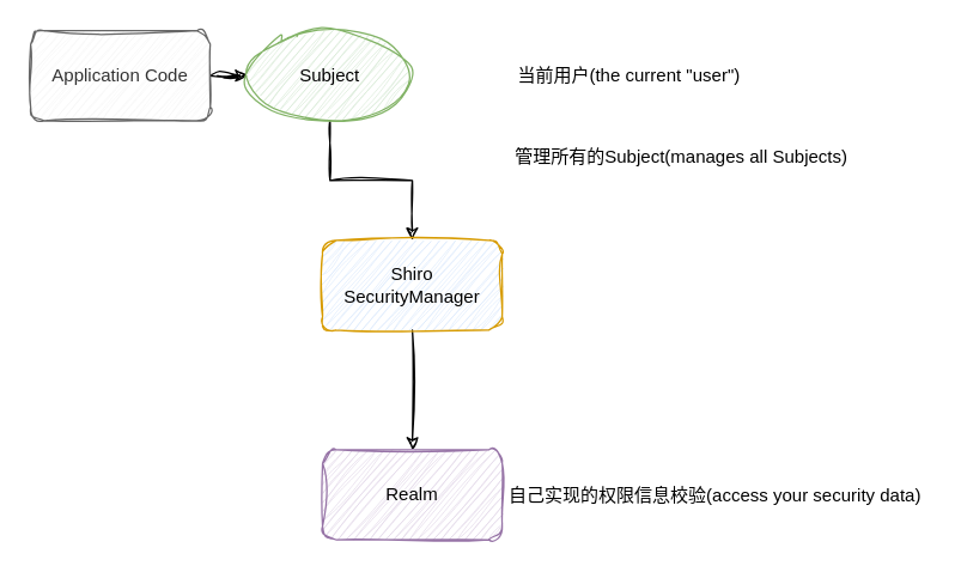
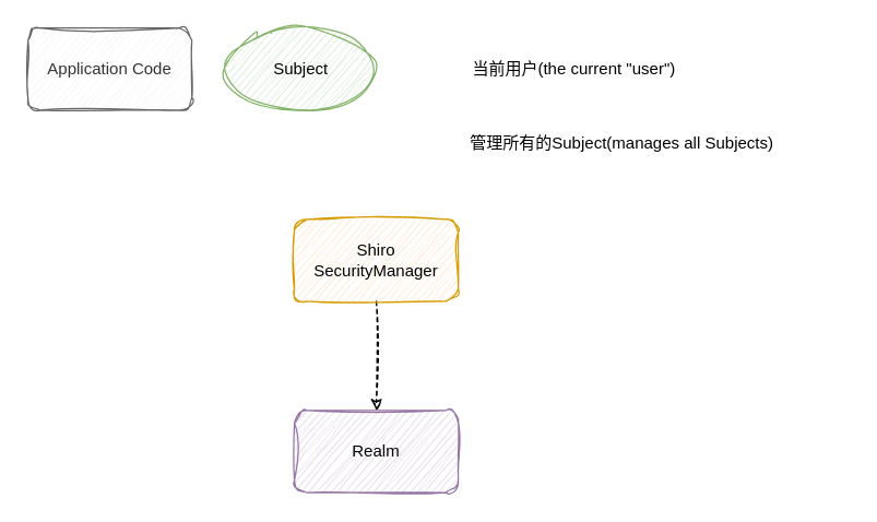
- <mxCell id="2" value="" style="edgeStyle=orthogonalEdgeStyle;rounded=0;orthogonalLoop=1;jettySize=auto;html=1;sketch=1;curveFitting=1;jiggle=2;" edge="1" parent="1" source="3" target="5"><mxGeometry relative="1" as="geometry" /></mxCell>
- <mxCell id="4" value="" style="edgeStyle=orthogonalEdgeStyle;rounded=0;orthogonalLoop=1;jettySize=auto;html=1;sketch=1;curveFitting=1;jiggle=2;" edge="1" parent="1" source="5" target="7"><mxGeometry relative="1" as="geometry" /></mxCell>
- <mxCell id="7" value="Shiro SecurityManager" style="whiteSpace=wrap;html=1;rounded=1;sketch=1;curveFitting=1;jiggle=2;fillColor=#dae8fc;strokeColor=#d79b00;" vertex="1" parent="1"><mxGeometry x="215" y="160" width="120" height="60" as="geometry" /></mxCell>
+ <mxCell id="7" value="Shiro SecurityManager" style="whiteSpace=wrap;html=1;rounded=1;sketch=1;curveFitting=1;jiggle=2;fillColor=#ffe6cc;strokeColor=#d79b00;" vertex="1" parent="1"><mxGeometry x="215" y="160" width="120" height="60" as="geometry" /></mxCell>
- <mxCell id="6" value="" style="edgeStyle=orthogonalEdgeStyle;rounded=0;orthogonalLoop=1;jettySize=auto;html=1;sketch=1;curveFitting=1;jiggle=2;" edge="1" parent="1" source="7" target="8"><mxGeometry relative="1" as="geometry" /></mxCell>
+ <mxCell id="6" value="" style="edgeStyle=orthogonalEdgeStyle;rounded=0;orthogonalLoop=1;jettySize=auto;html=1;sketch=1;curveFitting=1;jiggle=2;dashed=1;" edge="1" parent="1" source="7" target="8"><mxGeometry relative="1" as="geometry" /></mxCell>
- <mxCell id="11" value="自己实现的权限信息校验(access your security data)" style="text;html=1;strokeColor=none;fillColor=none;align=center;verticalAlign=middle;whiteSpace=wrap;rounded=0;" vertex="1" parent="1"><mxGeometry x="335" y="312.5" width="285" height="37.5" as="geometry" /></mxCell>
